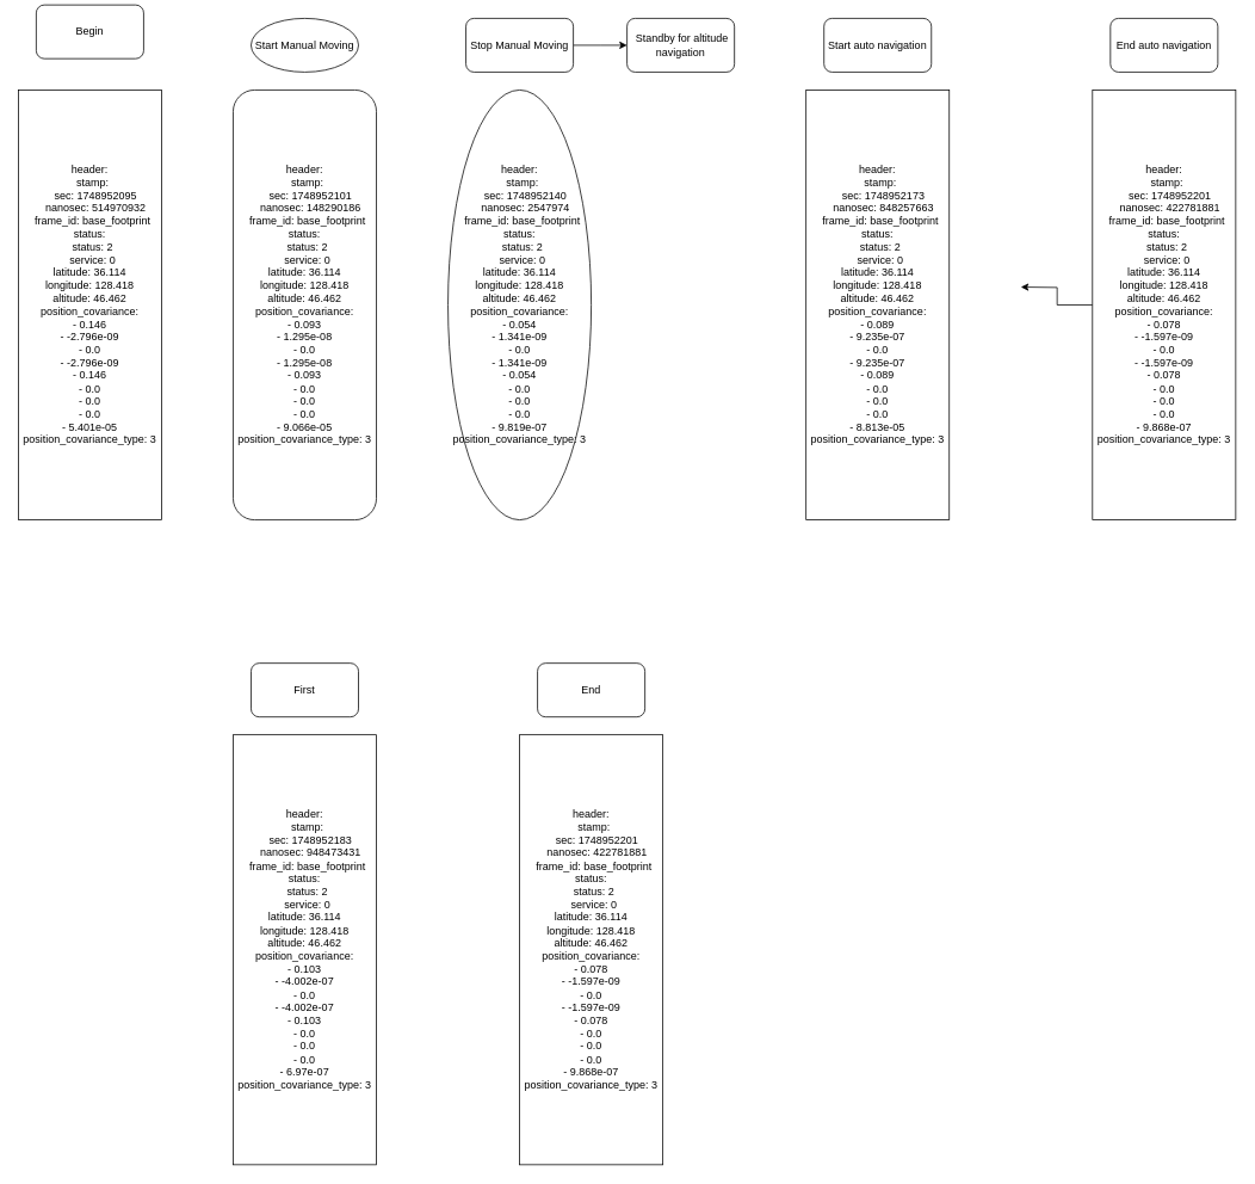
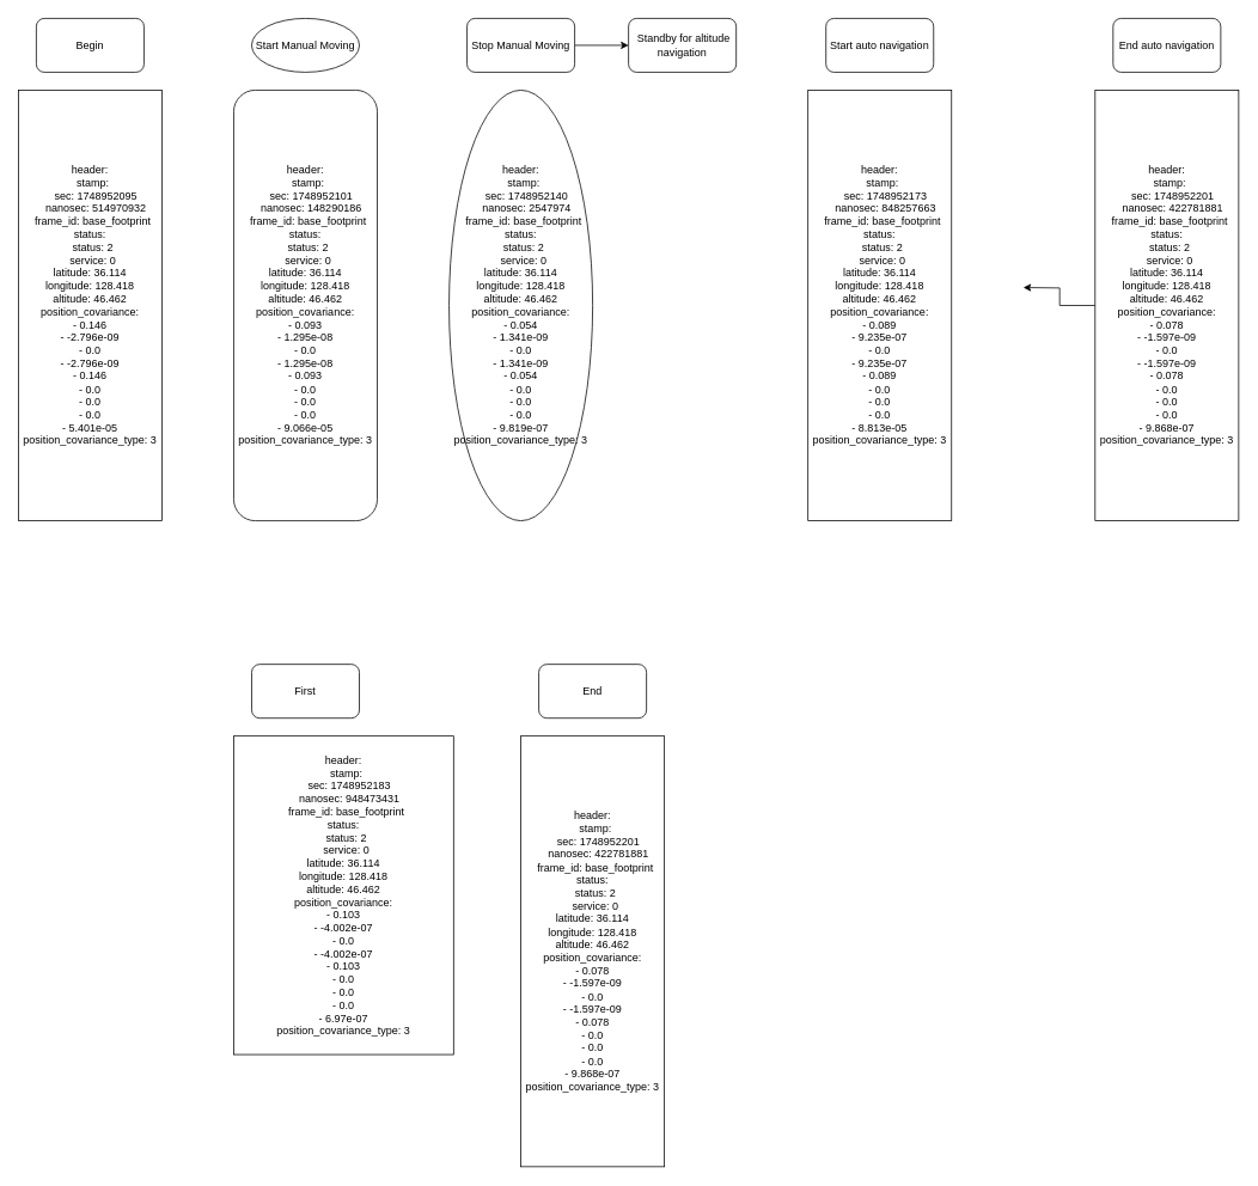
- <mxCell id="3" value="Begin" style="rounded=1;whiteSpace=wrap;html=1;" parent="1" vertex="1"><mxGeometry x="40" y="5" width="120" height="60" as="geometry" /></mxCell>
+ <mxCell id="3" value="Begin" style="rounded=1;whiteSpace=wrap;html=1;" parent="1" vertex="1"><mxGeometry x="40" y="20" width="120" height="60" as="geometry" /></mxCell>
- <mxCell id="12" value="&lt;div&gt;header:&lt;/div&gt;&lt;div&gt;&amp;nbsp; stamp:&lt;/div&gt;&lt;div&gt;&amp;nbsp; &amp;nbsp; sec: 1748952183&lt;/div&gt;&lt;div&gt;&amp;nbsp; &amp;nbsp; nanosec: 948473431&lt;/div&gt;&lt;div&gt;&amp;nbsp; frame_id: base_footprint&lt;/div&gt;&lt;div&gt;status:&lt;/div&gt;&lt;div&gt;&amp;nbsp; status: 2&lt;/div&gt;&lt;div&gt;&amp;nbsp; service: 0&lt;/div&gt;&lt;div&gt;latitude: 36.114&lt;/div&gt;&lt;div&gt;longitude: 128.418&lt;/div&gt;&lt;div&gt;altitude: 46.462&lt;/div&gt;&lt;div&gt;position_covariance:&lt;/div&gt;&lt;div&gt;- 0.103&lt;/div&gt;&lt;div&gt;- -4.002e-07&lt;/div&gt;&lt;div&gt;- 0.0&lt;/div&gt;&lt;div&gt;- -4.002e-07&lt;/div&gt;&lt;div&gt;- 0.103&lt;/div&gt;&lt;div&gt;- 0.0&lt;/div&gt;&lt;div&gt;- 0.0&lt;/div&gt;&lt;div&gt;- 0.0&lt;/div&gt;&lt;div&gt;- 6.97e-07&lt;/div&gt;&lt;div&gt;position_covariance_type: 3&lt;/div&gt;" style="rounded=0;whiteSpace=wrap;html=1;" parent="1" vertex="1"><mxGeometry x="260" y="820" width="160" height="480" as="geometry" /></mxCell>
+ <mxCell id="12" value="&lt;div&gt;header:&lt;/div&gt;&lt;div&gt;&amp;nbsp; stamp:&lt;/div&gt;&lt;div&gt;&amp;nbsp; &amp;nbsp; sec: 1748952183&lt;/div&gt;&lt;div&gt;&amp;nbsp; &amp;nbsp; nanosec: 948473431&lt;/div&gt;&lt;div&gt;&amp;nbsp; frame_id: base_footprint&lt;/div&gt;&lt;div&gt;status:&lt;/div&gt;&lt;div&gt;&amp;nbsp; status: 2&lt;/div&gt;&lt;div&gt;&amp;nbsp; service: 0&lt;/div&gt;&lt;div&gt;latitude: 36.114&lt;/div&gt;&lt;div&gt;longitude: 128.418&lt;/div&gt;&lt;div&gt;altitude: 46.462&lt;/div&gt;&lt;div&gt;position_covariance:&lt;/div&gt;&lt;div&gt;- 0.103&lt;/div&gt;&lt;div&gt;- -4.002e-07&lt;/div&gt;&lt;div&gt;- 0.0&lt;/div&gt;&lt;div&gt;- -4.002e-07&lt;/div&gt;&lt;div&gt;- 0.103&lt;/div&gt;&lt;div&gt;- 0.0&lt;/div&gt;&lt;div&gt;- 0.0&lt;/div&gt;&lt;div&gt;- 0.0&lt;/div&gt;&lt;div&gt;- 6.97e-07&lt;/div&gt;&lt;div&gt;position_covariance_type: 3&lt;/div&gt;" style="rounded=0;whiteSpace=wrap;html=1;" parent="1" vertex="1"><mxGeometry x="260" y="820" width="245" height="355" as="geometry" /></mxCell>
